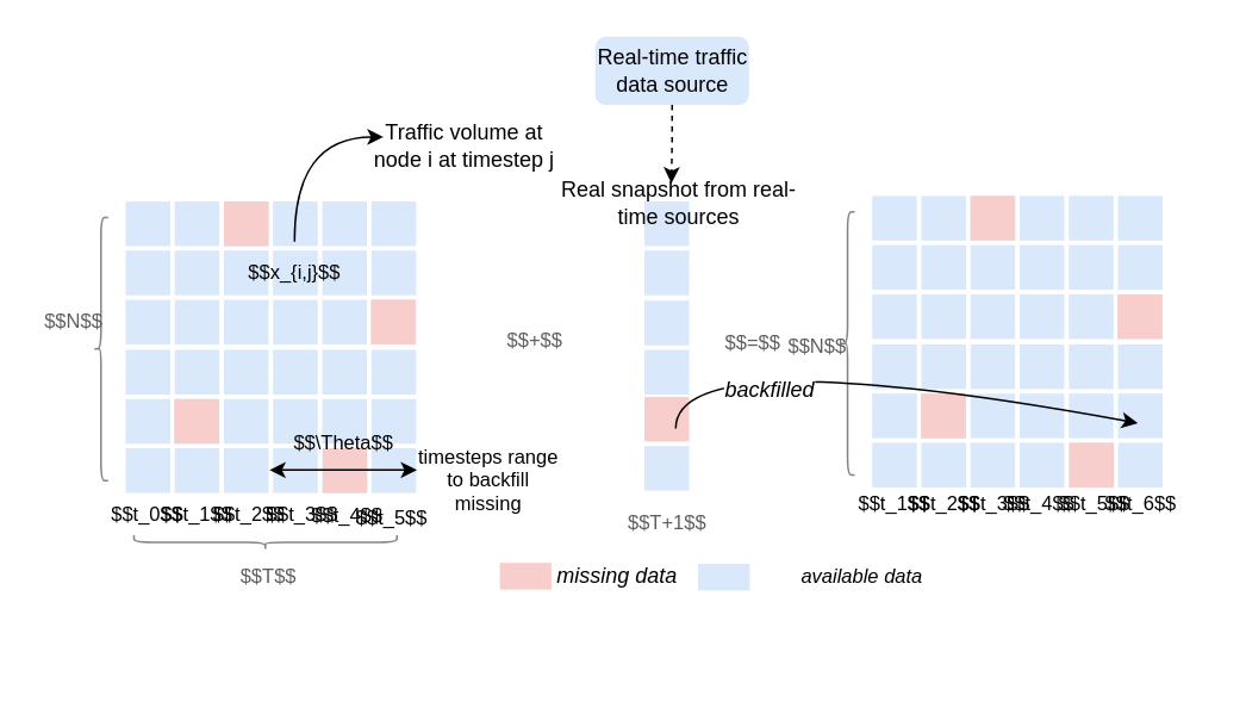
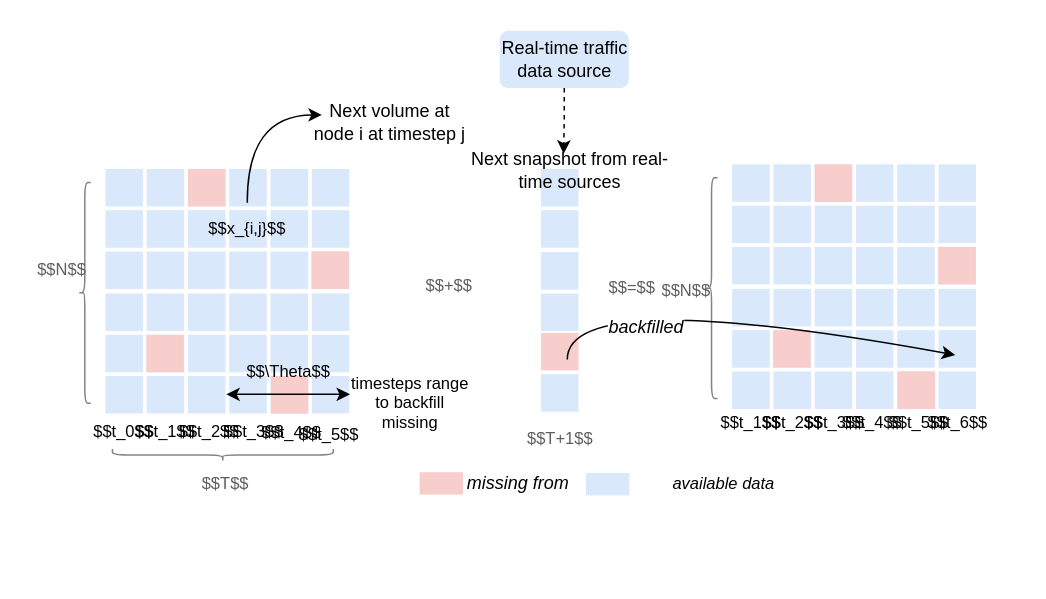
- <mxCell id="2" value="&lt;div&gt;&lt;font style=&quot;font-size: 12px;&quot;&gt;Traffic volume at &lt;/font&gt;&lt;/div&gt;&lt;font style=&quot;font-size: 12px;&quot;&gt;node i at timestep j&lt;/font&gt;" style="text;html=1;align=center;verticalAlign=middle;whiteSpace=wrap;rounded=0;fontSize=11;" parent="1" vertex="1"><mxGeometry x="186" y="66" width="147" height="30" as="geometry" /></mxCell>
+ <mxCell id="2" value="&lt;div&gt;&lt;font style=&quot;font-size: 12px;&quot;&gt;Next volume at &lt;/font&gt;&lt;/div&gt;&lt;font style=&quot;font-size: 12px;&quot;&gt;node i at timestep j&lt;/font&gt;" style="text;html=1;align=center;verticalAlign=middle;whiteSpace=wrap;rounded=0;fontSize=11;" parent="1" vertex="1"><mxGeometry x="186" y="66" width="147" height="30" as="geometry" /></mxCell>
- <mxCell id="22" value="&lt;font style=&quot;font-size: 12px;&quot;&gt;Real snapshot from real-time sources&lt;br&gt;&lt;/font&gt;" style="text;html=1;align=center;verticalAlign=middle;whiteSpace=wrap;rounded=0;fontSize=11;" parent="1" vertex="1"><mxGeometry x="306" y="98" width="147" height="30" as="geometry" /></mxCell>
+ <mxCell id="22" value="&lt;font style=&quot;font-size: 12px;&quot;&gt;Next snapshot from real-time sources&lt;br&gt;&lt;/font&gt;" style="text;html=1;align=center;verticalAlign=middle;whiteSpace=wrap;rounded=0;fontSize=11;" parent="1" vertex="1"><mxGeometry x="306" y="98" width="147" height="30" as="geometry" /></mxCell>
- <mxCell id="57" value="&lt;font style=&quot;font-size: 12px;&quot;&gt;&lt;i&gt;missing data&lt;br&gt;&lt;/i&gt;&lt;/font&gt;" style="text;html=1;align=center;verticalAlign=middle;whiteSpace=wrap;rounded=0;fontSize=11;" parent="1" vertex="1"><mxGeometry x="308" y="307.09" width="74" height="30" as="geometry" /></mxCell>
+ <mxCell id="57" value="&lt;font style=&quot;font-size: 12px;&quot;&gt;&lt;i&gt;missing from&lt;br&gt;&lt;/i&gt;&lt;/font&gt;" style="text;html=1;align=center;verticalAlign=middle;whiteSpace=wrap;rounded=0;fontSize=11;" parent="1" vertex="1"><mxGeometry x="308" y="307.09" width="74" height="30" as="geometry" /></mxCell>
